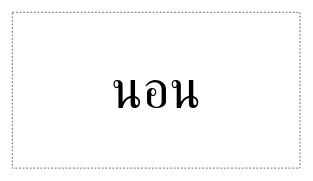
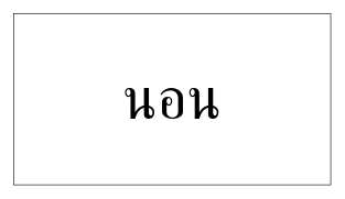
- <mxCell id="2" value="&lt;font style=&quot;font-size: 87px&quot;&gt;นอน&lt;/font&gt;" style="rounded=0;whiteSpace=wrap;html=1;dashed=1;" parent="1" vertex="1"><mxGeometry x="20" y="20" width="480" height="260" as="geometry" /></mxCell>
+ <mxCell id="2" value="&lt;font style=&quot;font-size: 87px&quot;&gt;นอน&lt;/font&gt;" style="rounded=0;whiteSpace=wrap;html=1;" parent="1" vertex="1"><mxGeometry x="20" y="20" width="480" height="260" as="geometry" /></mxCell>
